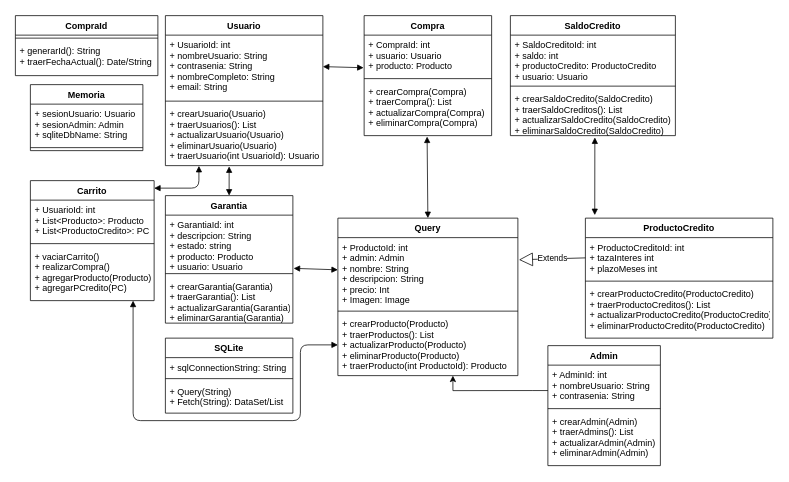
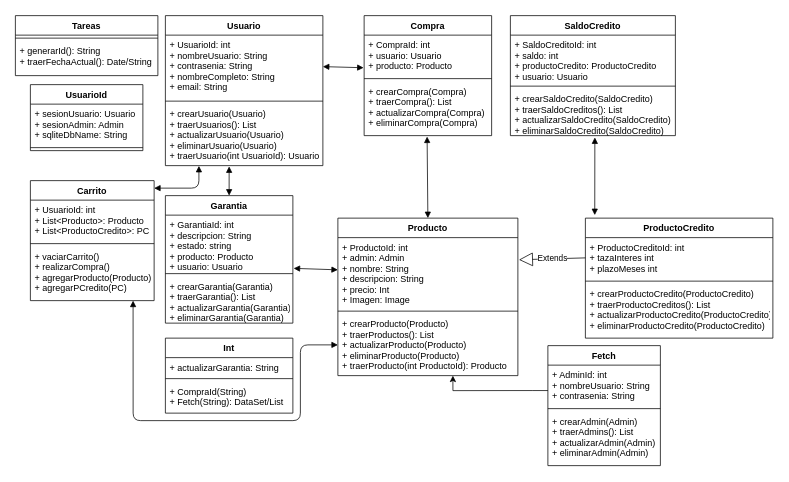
- <mxCell id="38" value="CompraId" style="swimlane;fontStyle=1;align=center;verticalAlign=top;childLayout=stackLayout;horizontal=1;startSize=26;horizontalStack=0;resizeParent=1;resizeParentMax=0;resizeLast=0;collapsible=1;marginBottom=0;" parent="1" vertex="1"><mxGeometry x="20" y="20" width="190" height="80" as="geometry" /></mxCell>
+ <mxCell id="38" value="Tareas" style="swimlane;fontStyle=1;align=center;verticalAlign=top;childLayout=stackLayout;horizontal=1;startSize=26;horizontalStack=0;resizeParent=1;resizeParentMax=0;resizeLast=0;collapsible=1;marginBottom=0;" parent="1" vertex="1"><mxGeometry x="20" y="20" width="190" height="80" as="geometry" /></mxCell>
- <mxCell id="41" value="Memoria" style="swimlane;fontStyle=1;align=center;verticalAlign=top;childLayout=stackLayout;horizontal=1;startSize=26;horizontalStack=0;resizeParent=1;resizeParentMax=0;resizeLast=0;collapsible=1;marginBottom=0;" parent="1" vertex="1"><mxGeometry x="40" y="112" width="150" height="88" as="geometry" /></mxCell>
+ <mxCell id="41" value="UsuarioId" style="swimlane;fontStyle=1;align=center;verticalAlign=top;childLayout=stackLayout;horizontal=1;startSize=26;horizontalStack=0;resizeParent=1;resizeParentMax=0;resizeLast=0;collapsible=1;marginBottom=0;" parent="1" vertex="1"><mxGeometry x="40" y="112" width="150" height="88" as="geometry" /></mxCell>
- <mxCell id="18" value="Query" style="swimlane;fontStyle=1;align=center;verticalAlign=top;childLayout=stackLayout;horizontal=1;startSize=26;horizontalStack=0;resizeParent=1;resizeParentMax=0;resizeLast=0;collapsible=1;marginBottom=0;" parent="1" vertex="1"><mxGeometry x="450" y="290" width="240" height="210" as="geometry" /></mxCell>
+ <mxCell id="18" value="Producto" style="swimlane;fontStyle=1;align=center;verticalAlign=top;childLayout=stackLayout;horizontal=1;startSize=26;horizontalStack=0;resizeParent=1;resizeParentMax=0;resizeLast=0;collapsible=1;marginBottom=0;" parent="1" vertex="1"><mxGeometry x="450" y="290" width="240" height="210" as="geometry" /></mxCell>
- <mxCell id="34" value="SQLite" style="swimlane;fontStyle=1;align=center;verticalAlign=top;childLayout=stackLayout;horizontal=1;startSize=26;horizontalStack=0;resizeParent=1;resizeParentMax=0;resizeLast=0;collapsible=1;marginBottom=0;" parent="1" vertex="1"><mxGeometry x="220" y="450" width="170" height="100" as="geometry" /></mxCell>
+ <mxCell id="34" value="Int" style="swimlane;fontStyle=1;align=center;verticalAlign=top;childLayout=stackLayout;horizontal=1;startSize=26;horizontalStack=0;resizeParent=1;resizeParentMax=0;resizeLast=0;collapsible=1;marginBottom=0;" parent="1" vertex="1"><mxGeometry x="220" y="450" width="170" height="100" as="geometry" /></mxCell>
- <mxCell id="49" value="Admin" style="swimlane;fontStyle=1;align=center;verticalAlign=top;childLayout=stackLayout;horizontal=1;startSize=26;horizontalStack=0;resizeParent=1;resizeParentMax=0;resizeLast=0;collapsible=1;marginBottom=0;" parent="1" vertex="1"><mxGeometry x="730" y="460" width="150" height="160" as="geometry" /></mxCell>
+ <mxCell id="49" value="Fetch" style="swimlane;fontStyle=1;align=center;verticalAlign=top;childLayout=stackLayout;horizontal=1;startSize=26;horizontalStack=0;resizeParent=1;resizeParentMax=0;resizeLast=0;collapsible=1;marginBottom=0;" parent="1" vertex="1"><mxGeometry x="730" y="460" width="150" height="160" as="geometry" /></mxCell>
- <mxCell id="35" value="+ sqlConnectionString: String" style="text;strokeColor=none;fillColor=none;align=left;verticalAlign=top;spacingLeft=4;spacingRight=4;overflow=hidden;rotatable=0;points=[[0,0.5],[1,0.5]];portConstraint=eastwest;" parent="34" vertex="1"><mxGeometry y="26" width="170" height="24" as="geometry" /></mxCell>
+ <mxCell id="35" value="+ actualizarGarantia: String" style="text;strokeColor=none;fillColor=none;align=left;verticalAlign=top;spacingLeft=4;spacingRight=4;overflow=hidden;rotatable=0;points=[[0,0.5],[1,0.5]];portConstraint=eastwest;" parent="34" vertex="1"><mxGeometry y="26" width="170" height="24" as="geometry" /></mxCell>
- <mxCell id="37" value="+ Query(String)&#10;+ Fetch(String): DataSet/List" style="text;strokeColor=none;fillColor=none;align=left;verticalAlign=top;spacingLeft=4;spacingRight=4;overflow=hidden;rotatable=0;points=[[0,0.5],[1,0.5]];portConstraint=eastwest;" parent="34" vertex="1"><mxGeometry y="58" width="170" height="42" as="geometry" /></mxCell>
+ <mxCell id="37" value="+ CompraId(String)&#10;+ Fetch(String): DataSet/List" style="text;strokeColor=none;fillColor=none;align=left;verticalAlign=top;spacingLeft=4;spacingRight=4;overflow=hidden;rotatable=0;points=[[0,0.5],[1,0.5]];portConstraint=eastwest;" parent="34" vertex="1"><mxGeometry y="58" width="170" height="42" as="geometry" /></mxCell>
